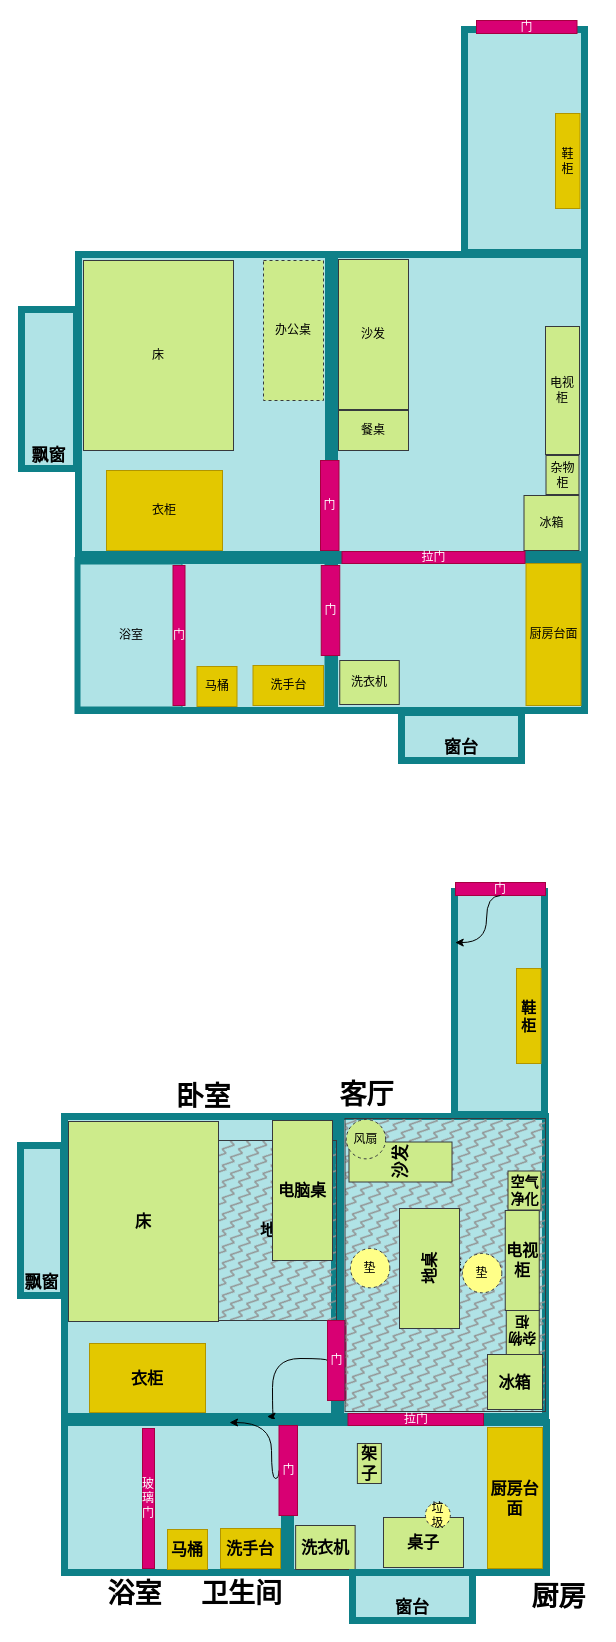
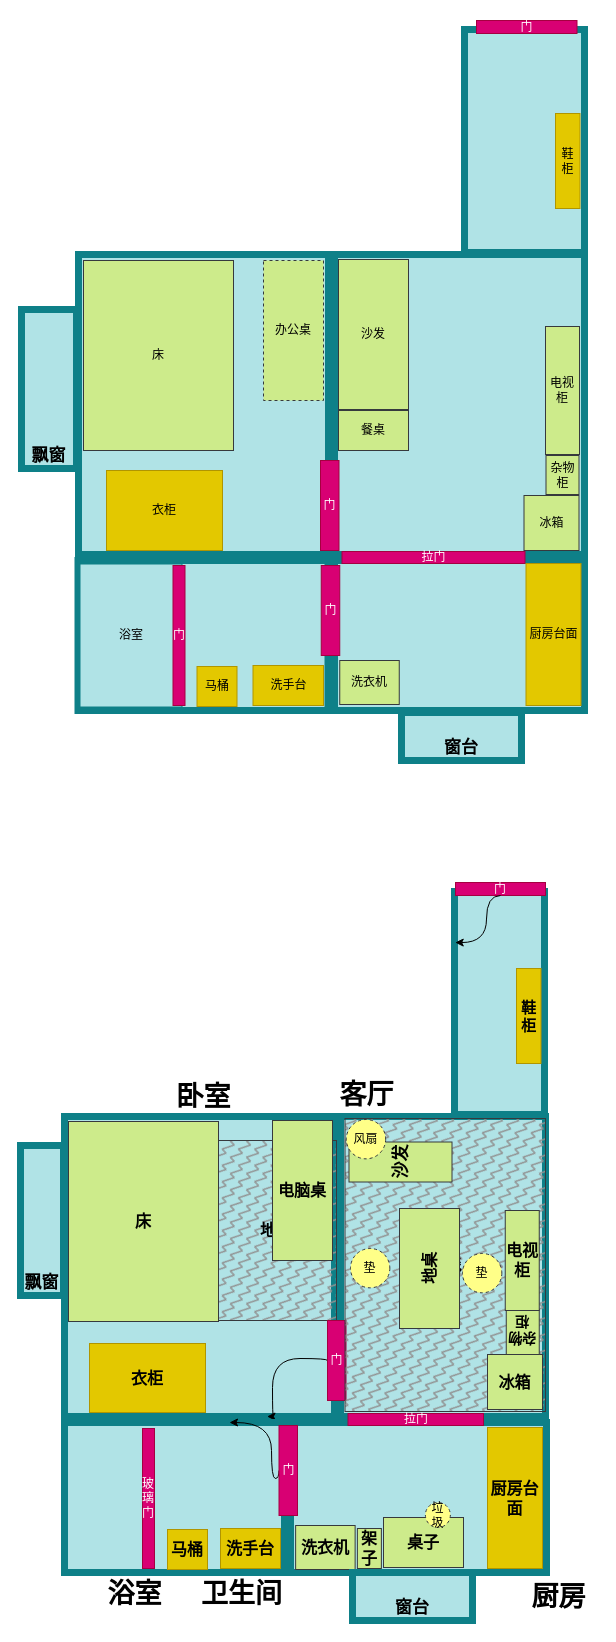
- <mxCell id="58" value="风扇" style="ellipse;whiteSpace=wrap;html=1;aspect=fixed;dashed=1;fillColor=#cdeb8b;strokeColor=#36393d;" parent="1" vertex="1"><mxGeometry x="345.83" y="1119" width="39.333" height="39.333" as="geometry" /></mxCell>
+ <mxCell id="58" value="风扇" style="ellipse;whiteSpace=wrap;html=1;aspect=fixed;dashed=1;fillColor=#ffff88;strokeColor=#36393d;" parent="1" vertex="1"><mxGeometry x="345.83" y="1119" width="39.333" height="39.333" as="geometry" /></mxCell>
- <mxCell id="59" value="空气净化" style="rounded=0;whiteSpace=wrap;html=1;fillColor=#cdeb8b;strokeColor=#36393d;fontStyle=1;fontSize=14;" parent="1" vertex="1"><mxGeometry x="507.5" y="1170.5" width="33" height="39" as="geometry" /></mxCell>
- <mxCell id="60" value="架子" style="rounded=0;whiteSpace=wrap;html=1;fillColor=#cdeb8b;strokeColor=#36393d;fontStyle=1;fontSize=16;" parent="1" vertex="1"><mxGeometry x="356.88" y="1443" width="24" height="40" as="geometry" /></mxCell>
+ <mxCell id="60" value="架子" style="rounded=0;whiteSpace=wrap;html=1;fillColor=#cdeb8b;strokeColor=#36393d;fontStyle=1;fontSize=16;" parent="1" vertex="1"><mxGeometry x="356.88" y="1528" width="24" height="40" as="geometry" /></mxCell>
